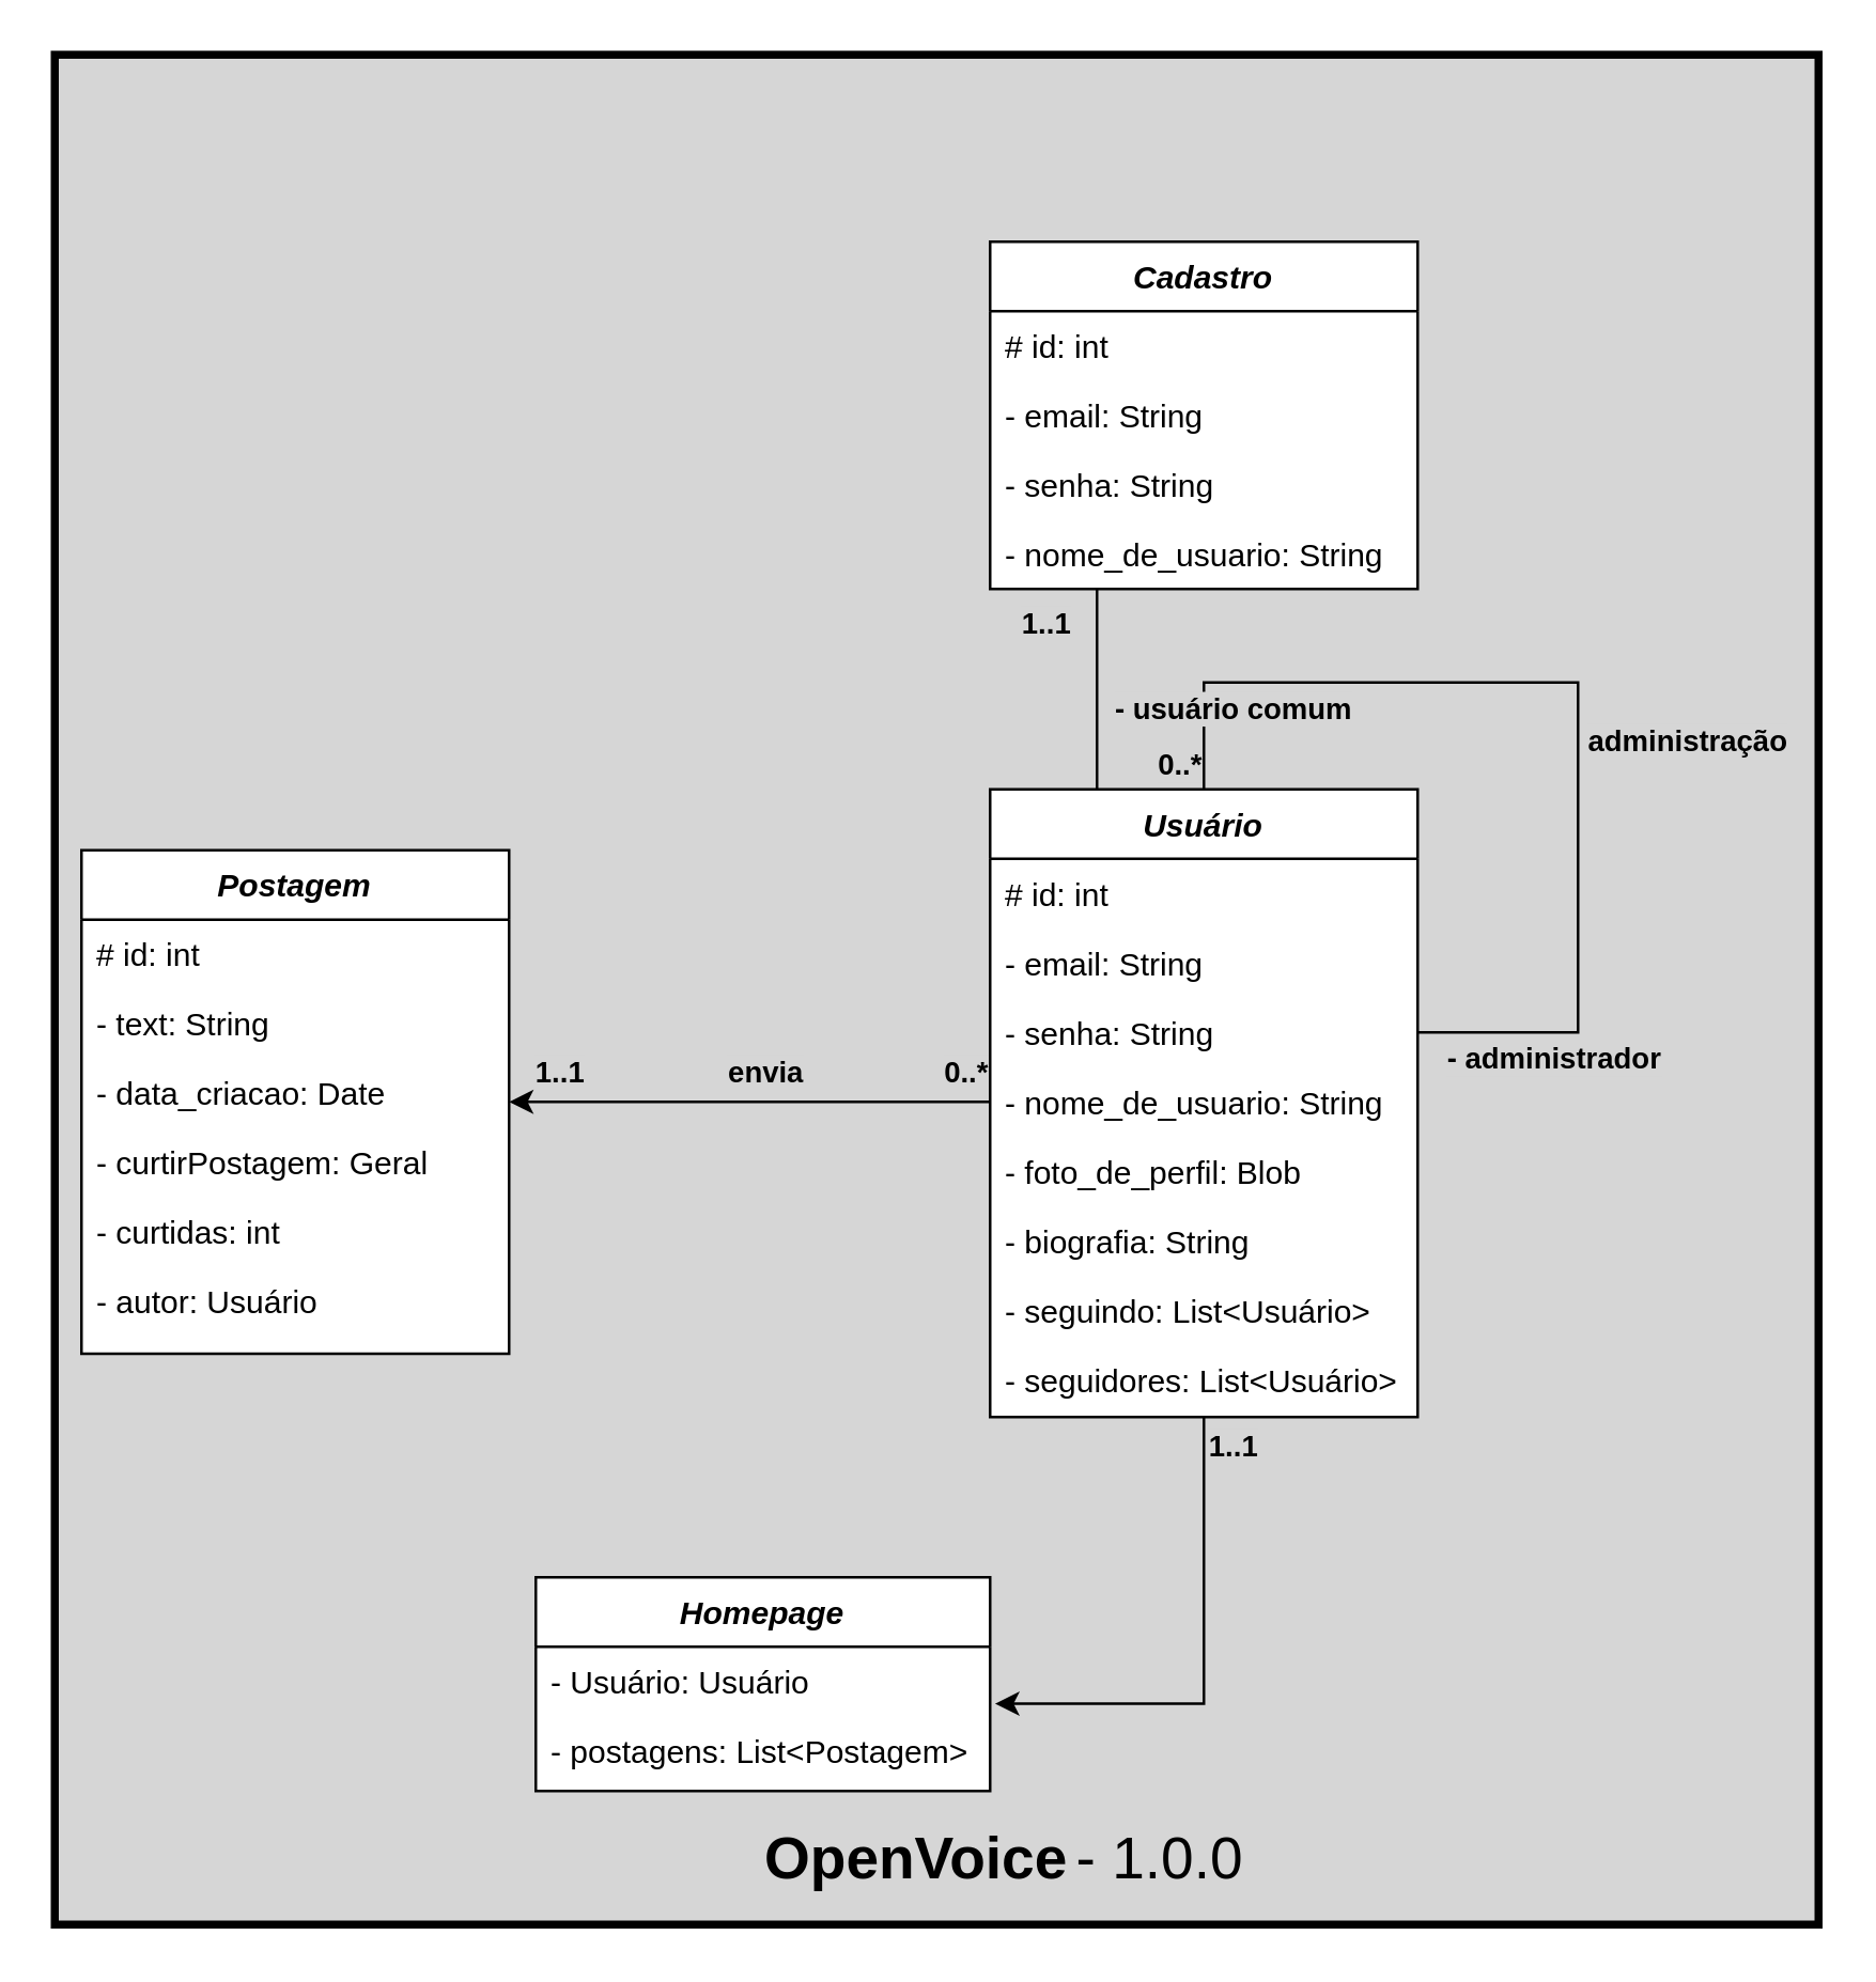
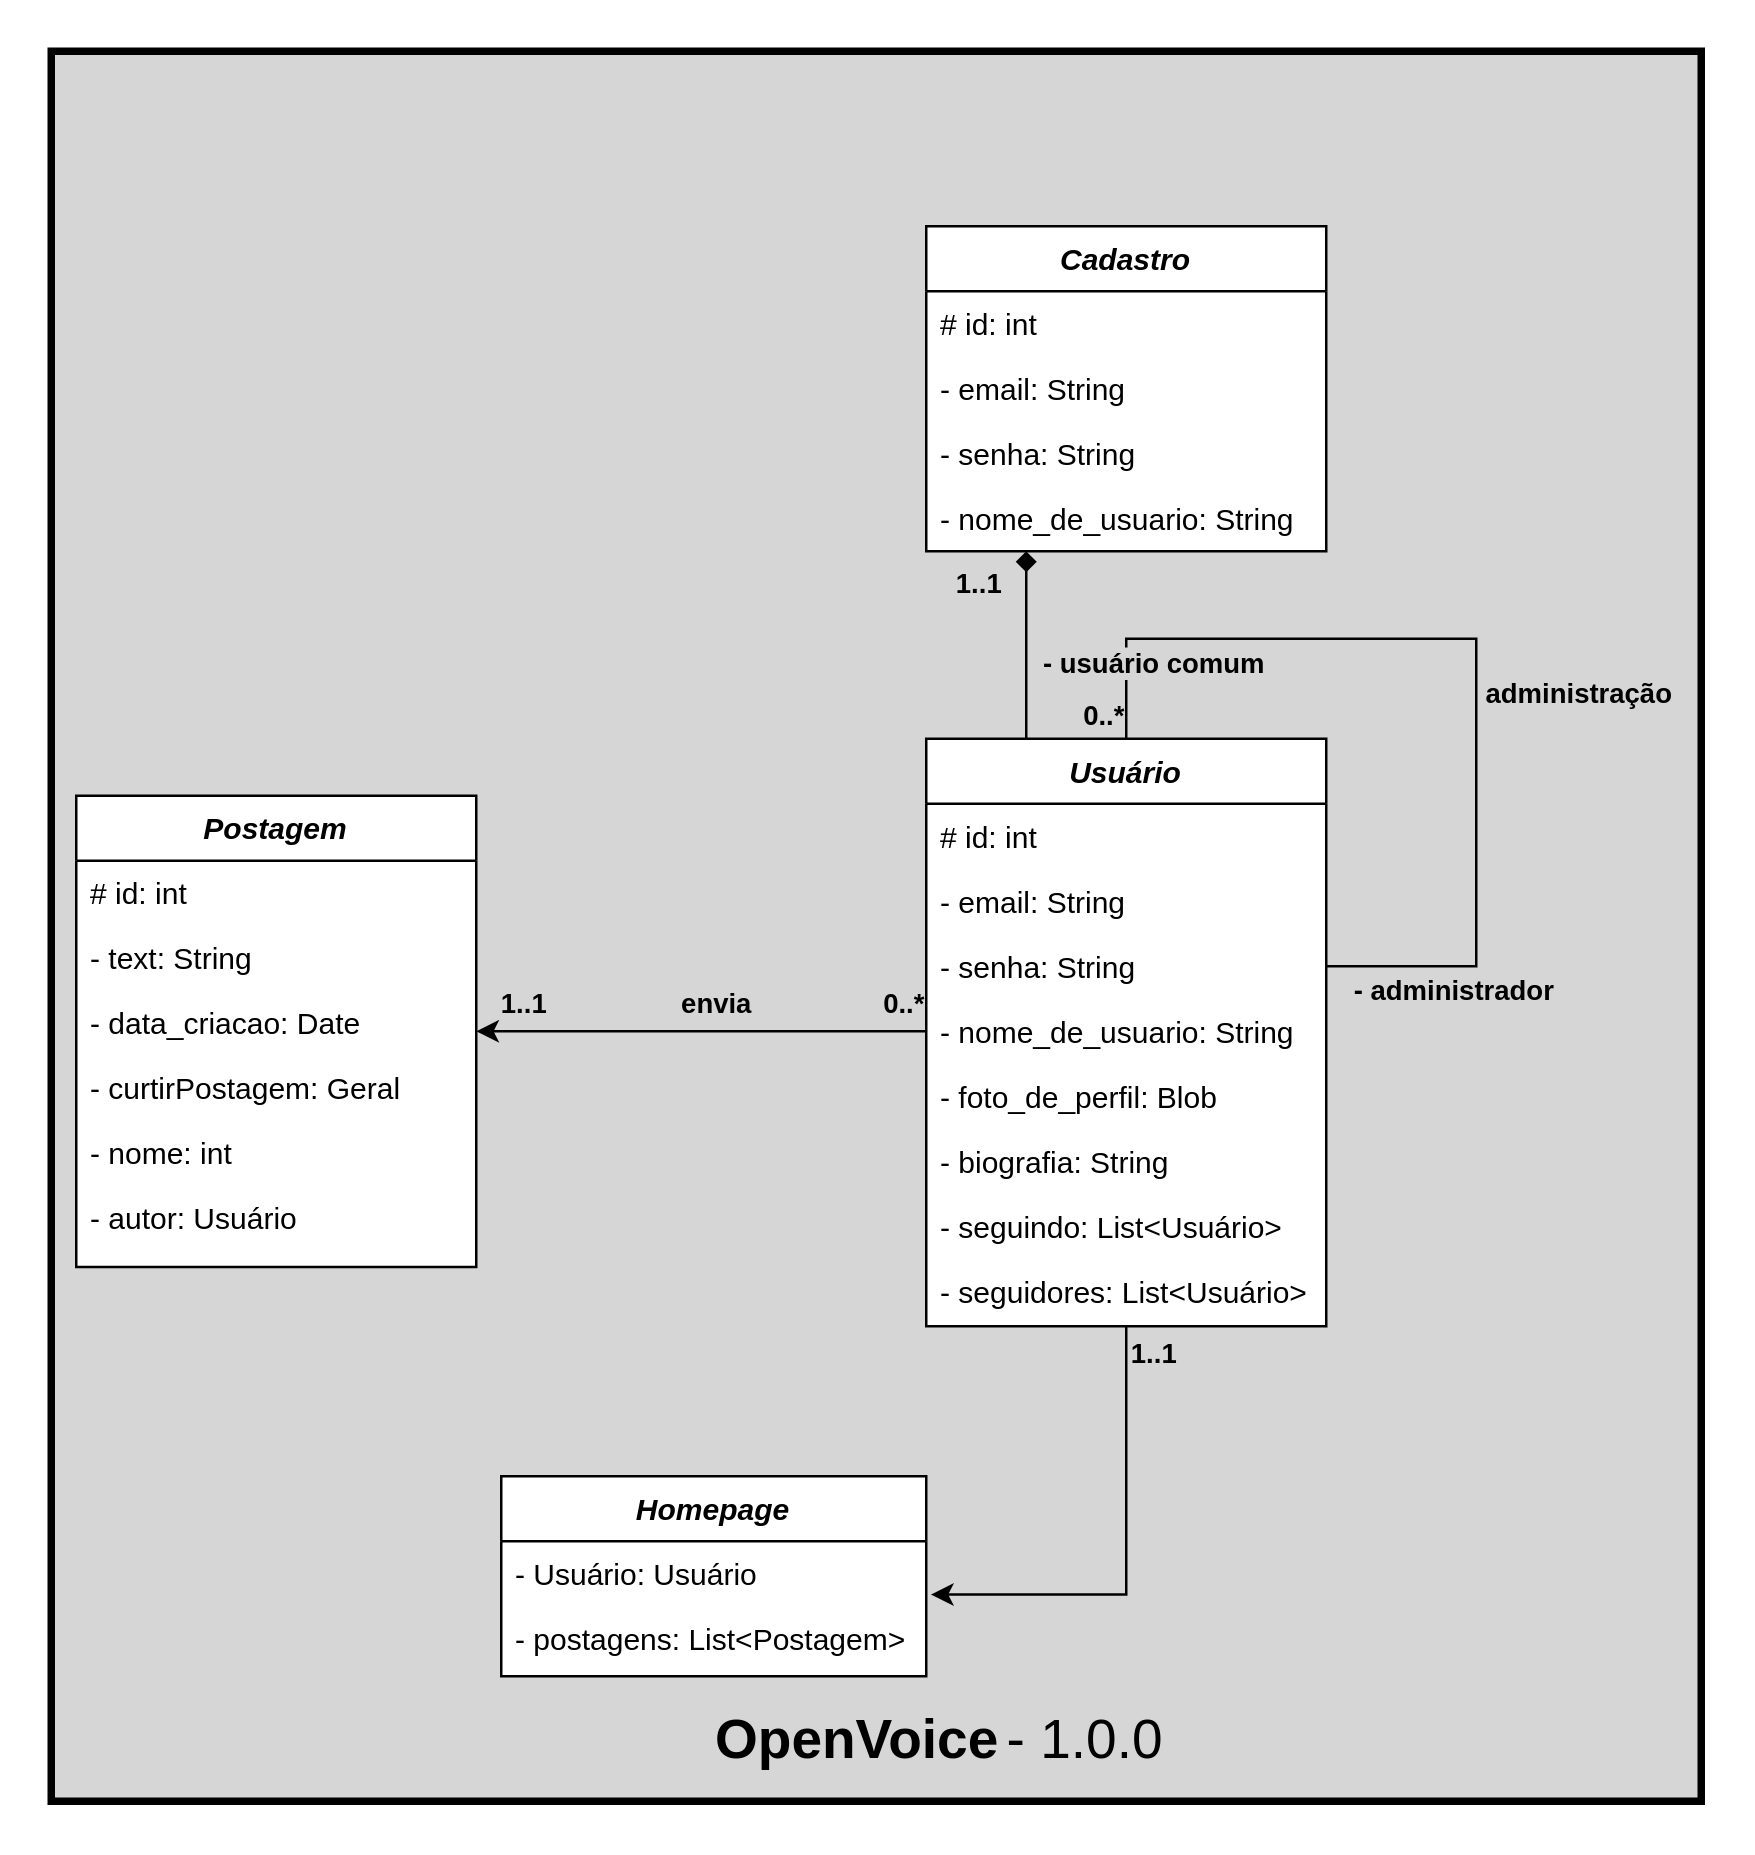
- <mxCell id="3" value="" style="endArrow=none;html=1;rounded=0;entryX=0.25;entryY=1;entryDx=0;entryDy=0;exitX=0.25;exitY=0;exitDx=0;exitDy=0;" parent="1" source="26" target="14" edge="1"><mxGeometry width="50" height="50" relative="1" as="geometry"><mxPoint x="370" y="280" as="sourcePoint" /><mxPoint x="370" y="210" as="targetPoint" /></mxGeometry></mxCell>
+ <mxCell id="3" value="" style="endArrow=diamond;html=1;rounded=0;entryX=0.25;entryY=1;entryDx=0;entryDy=0;exitX=0.25;exitY=0;exitDx=0;exitDy=0;" parent="1" source="26" target="14" edge="1"><mxGeometry width="50" height="50" relative="1" as="geometry"><mxPoint x="370" y="280" as="sourcePoint" /><mxPoint x="370" y="210" as="targetPoint" /></mxGeometry></mxCell>
- <mxCell id="47" value="- curtidas: int" style="text;align=left;verticalAlign=top;spacingLeft=4;spacingRight=4;overflow=hidden;rotatable=0;points=[[0,0.5],[1,0.5]];portConstraint=eastwest;rounded=0;shadow=0;html=0;fillColor=none;" parent="42" vertex="1"><mxGeometry y="130" width="160" height="26" as="geometry" /></mxCell>
+ <mxCell id="47" value="- nome: int" style="text;align=left;verticalAlign=top;spacingLeft=4;spacingRight=4;overflow=hidden;rotatable=0;points=[[0,0.5],[1,0.5]];portConstraint=eastwest;rounded=0;shadow=0;html=0;fillColor=none;" parent="42" vertex="1"><mxGeometry y="130" width="160" height="26" as="geometry" /></mxCell>
